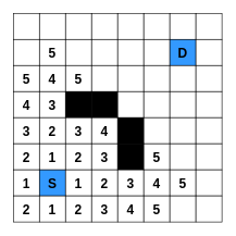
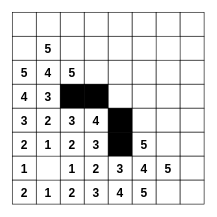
- <mxCell id="16" value="&lt;font style=&quot;font-size: 20px&quot;&gt;D&lt;/font&gt;" style="whiteSpace=wrap;html=1;aspect=fixed;fillColor=#3399FF;fontSize=20;fontStyle=1" parent="1" vertex="1"><mxGeometry x="260" y="60" width="40" height="40" as="geometry" /></mxCell>
- <mxCell id="51" value="&lt;font style=&quot;font-size: 20px&quot;&gt;S&lt;/font&gt;" style="whiteSpace=wrap;html=1;aspect=fixed;fillColor=#3399FF;fontSize=20;fontStyle=1" parent="1" vertex="1"><mxGeometry x="60" y="260" width="40" height="40" as="geometry" /></mxCell>
